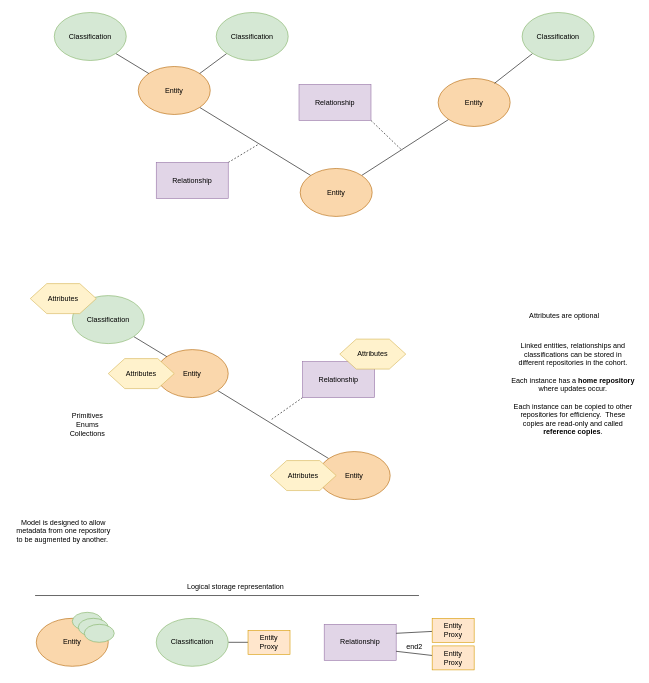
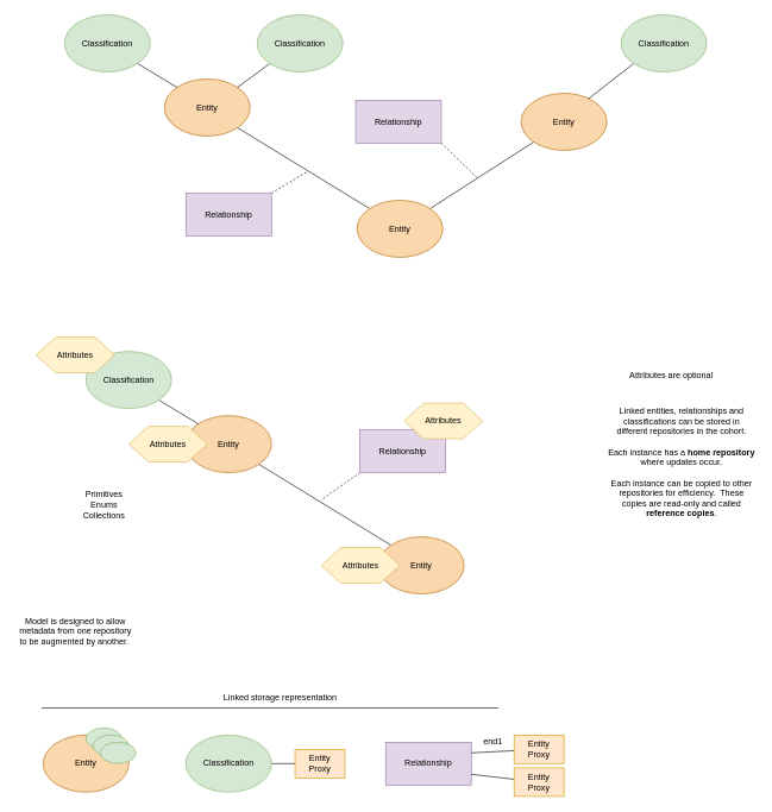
- <mxCell id="25" value="Logical storage representation" style="text;html=1;align=center;verticalAlign=middle;resizable=0;points=[];;autosize=1;" parent="1" vertex="1"><mxGeometry x="302" y="967" width="180" height="20" as="geometry" /></mxCell>
+ <mxCell id="25" value="Linked storage representation" style="text;html=1;align=center;verticalAlign=middle;resizable=0;points=[];;autosize=1;" parent="1" vertex="1"><mxGeometry x="302" y="967" width="180" height="20" as="geometry" /></mxCell>
+ <mxCell id="23" value="end1" style="text;html=1;align=center;verticalAlign=middle;resizable=0;points=[];;autosize=1;" parent="1" vertex="1"><mxGeometry x="670" y="1030" width="40" height="20" as="geometry" /></mxCell>
- <mxCell id="24" value="end2" style="text;html=1;align=center;verticalAlign=middle;resizable=0;points=[];;autosize=1;" parent="1" vertex="1"><mxGeometry x="670" y="1068" width="40" height="20" as="geometry" /></mxCell>
